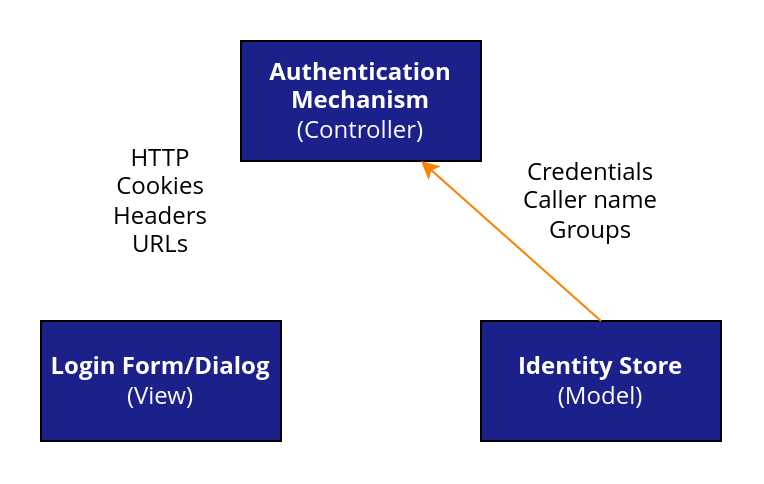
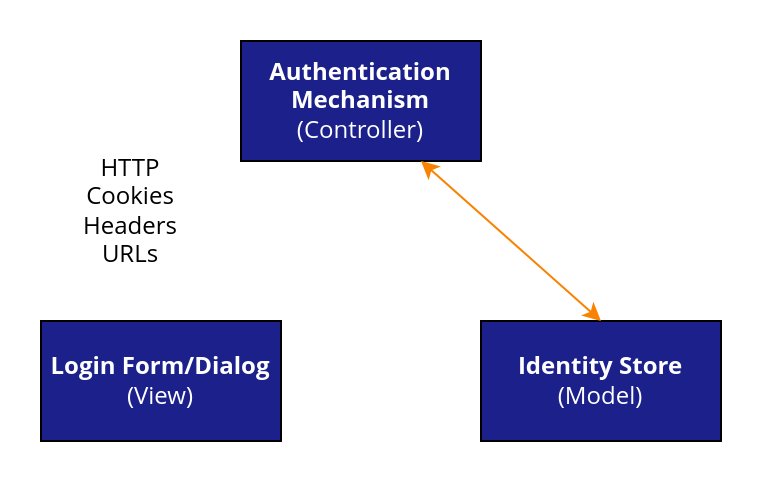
- <mxCell id="6" value="&lt;font style=&quot;font-size: 12px;&quot;&gt;HTTP&lt;br&gt;Cookies&lt;br&gt;Headers&lt;br&gt;URLs&lt;/font&gt;" style="text;html=1;strokeColor=none;fillColor=none;align=center;verticalAlign=middle;whiteSpace=wrap;rounded=0;fontFamily=Open Sans;fontSource=https%3A%2F%2Ffonts.googleapis.com%2Fcss%3Ffamily%3DOpen%2BSans;labelBackgroundColor=none;" parent="1" vertex="1"><mxGeometry x="45" y="70" width="70" height="60" as="geometry" /></mxCell>
+ <mxCell id="6" value="&lt;font style=&quot;font-size: 12px;&quot;&gt;HTTP&lt;br&gt;Cookies&lt;br&gt;Headers&lt;br&gt;URLs&lt;/font&gt;" style="text;html=1;strokeColor=none;fillColor=none;align=center;verticalAlign=middle;whiteSpace=wrap;rounded=0;fontFamily=Open Sans;fontSource=https%3A%2F%2Ffonts.googleapis.com%2Fcss%3Ffamily%3DOpen%2BSans;labelBackgroundColor=none;" parent="1" vertex="1"><mxGeometry x="30" y="75" width="70" height="60" as="geometry" /></mxCell>
- <mxCell id="7" value="&lt;span style=&quot;&quot;&gt;Credentials&lt;br&gt;Caller name&lt;br&gt;Groups&lt;br&gt;&lt;/span&gt;" style="text;html=1;strokeColor=none;fillColor=none;align=center;verticalAlign=middle;whiteSpace=wrap;rounded=0;fontFamily=Open Sans;fontSource=https%3A%2F%2Ffonts.googleapis.com%2Fcss%3Ffamily%3DOpen%2BSans;labelBackgroundColor=none;" parent="1" vertex="1"><mxGeometry x="260" y="70" width="70" height="60" as="geometry" /></mxCell>
- <mxCell id="5" value="" style="endArrow=none;startArrow=classic;html=1;exitX=0.75;exitY=1;exitDx=0;exitDy=0;entryX=0.5;entryY=0;entryDx=0;entryDy=0;strokeColor=#F98200;" parent="1" source="2" target="4" edge="1"><mxGeometry width="50" height="50" relative="1" as="geometry"><mxPoint x="340" y="510" as="sourcePoint" /><mxPoint x="390" y="460" as="targetPoint" /></mxGeometry></mxCell>
+ <mxCell id="5" value="" style="endArrow=classic;startArrow=classic;html=1;exitX=0.75;exitY=1;exitDx=0;exitDy=0;entryX=0.5;entryY=0;entryDx=0;entryDy=0;strokeColor=#F98200;" parent="1" source="2" target="4" edge="1"><mxGeometry width="50" height="50" relative="1" as="geometry"><mxPoint x="340" y="510" as="sourcePoint" /><mxPoint x="390" y="460" as="targetPoint" /></mxGeometry></mxCell>
